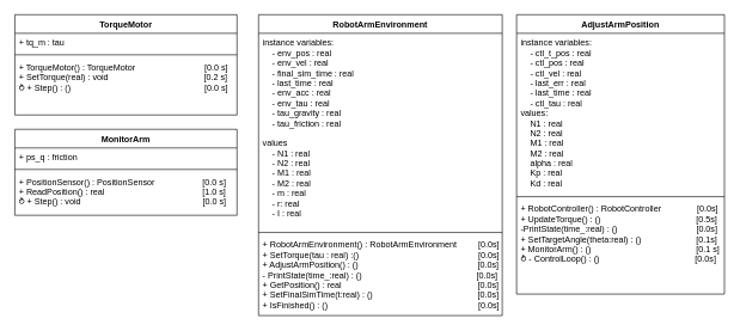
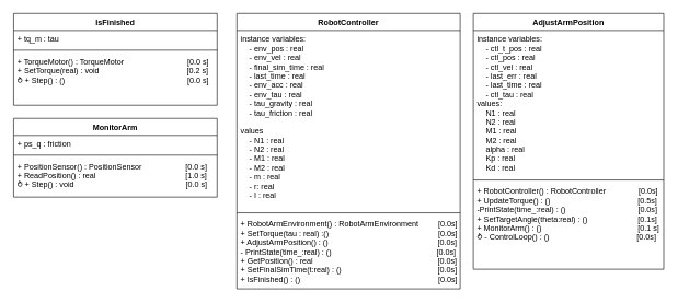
- <mxCell id="6" value="TorqueMotor" style="swimlane;fontStyle=1;align=center;verticalAlign=top;childLayout=stackLayout;horizontal=1;startSize=26;horizontalStack=0;resizeParent=1;resizeParentMax=0;resizeLast=0;collapsible=1;marginBottom=0;" parent="1" vertex="1"><mxGeometry x="20" y="20" width="310" height="140" as="geometry" /></mxCell>
+ <mxCell id="6" value="IsFinished" style="swimlane;fontStyle=1;align=center;verticalAlign=top;childLayout=stackLayout;horizontal=1;startSize=26;horizontalStack=0;resizeParent=1;resizeParentMax=0;resizeLast=0;collapsible=1;marginBottom=0;" parent="1" vertex="1"><mxGeometry x="20" y="20" width="310" height="140" as="geometry" /></mxCell>
- <mxCell id="10" value="RobotArmEnvironment" style="swimlane;fontStyle=1;align=center;verticalAlign=top;childLayout=stackLayout;horizontal=1;startSize=26;horizontalStack=0;resizeParent=1;resizeParentMax=0;resizeLast=0;collapsible=1;marginBottom=0;" parent="1" vertex="1"><mxGeometry x="360" y="20" width="340" height="420" as="geometry" /></mxCell>
+ <mxCell id="10" value="RobotController" style="swimlane;fontStyle=1;align=center;verticalAlign=top;childLayout=stackLayout;horizontal=1;startSize=26;horizontalStack=0;resizeParent=1;resizeParentMax=0;resizeLast=0;collapsible=1;marginBottom=0;" parent="1" vertex="1"><mxGeometry x="360" y="20" width="340" height="420" as="geometry" /></mxCell>
